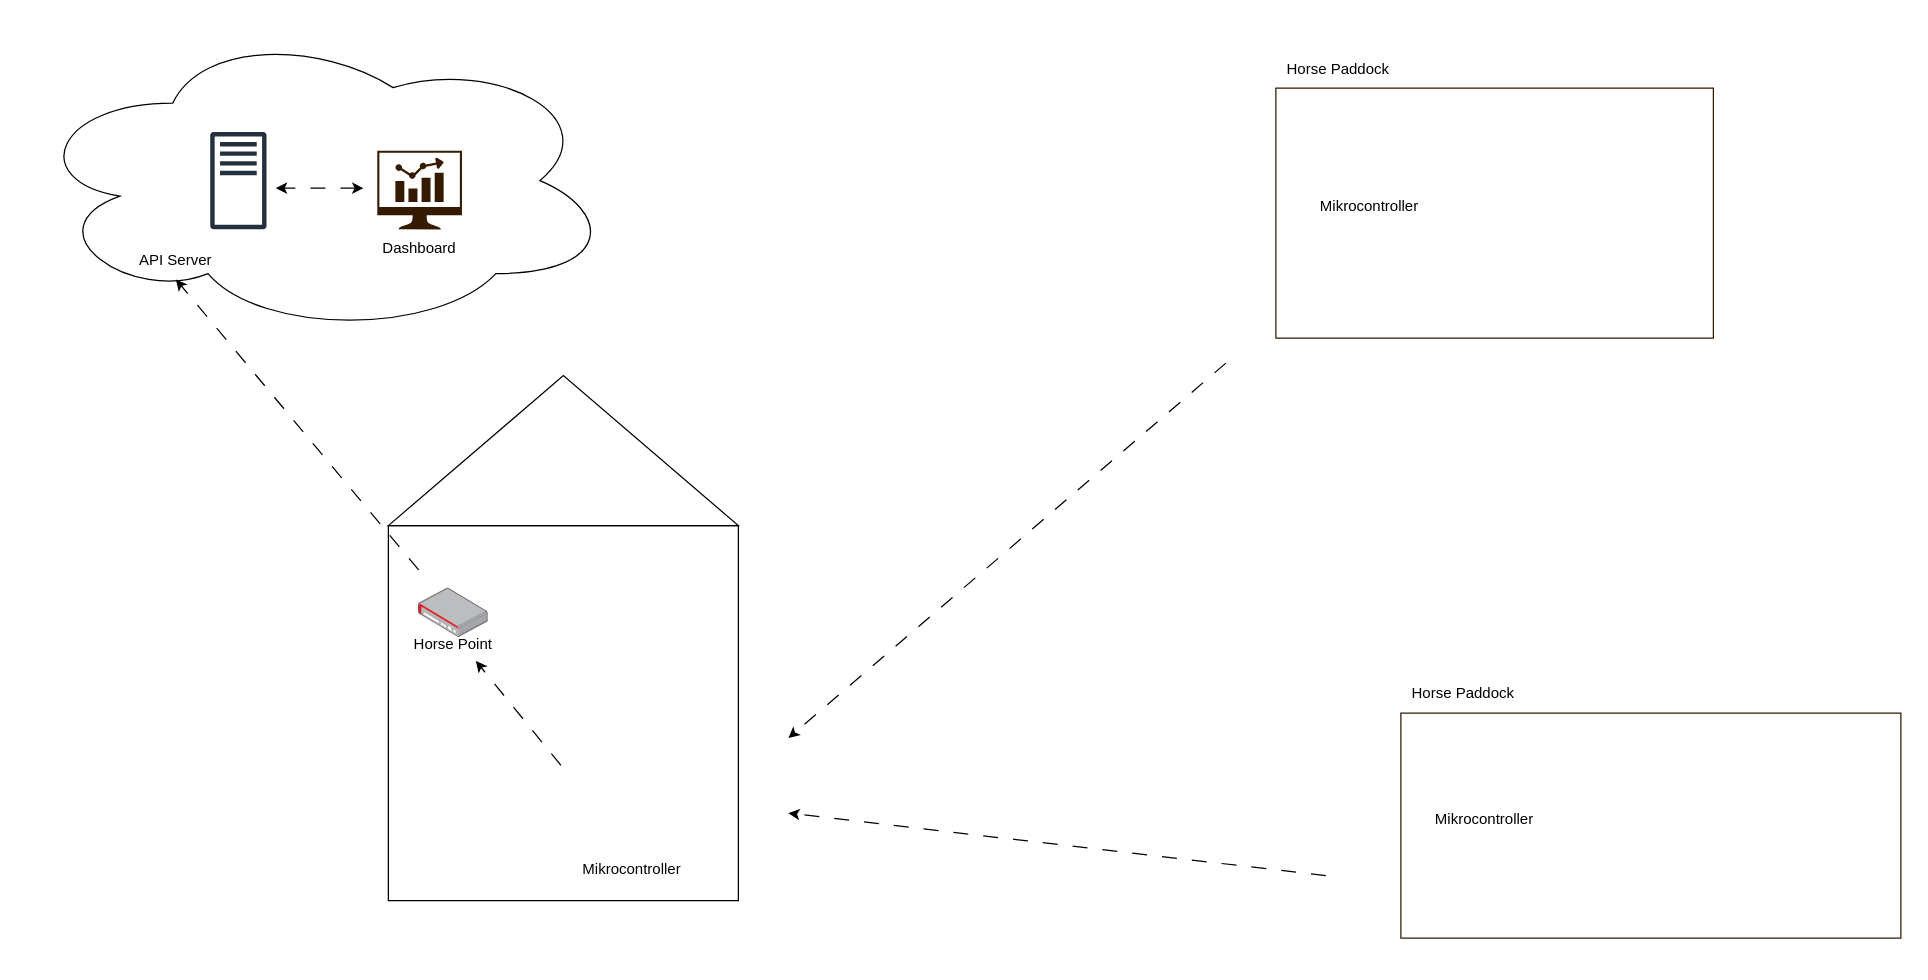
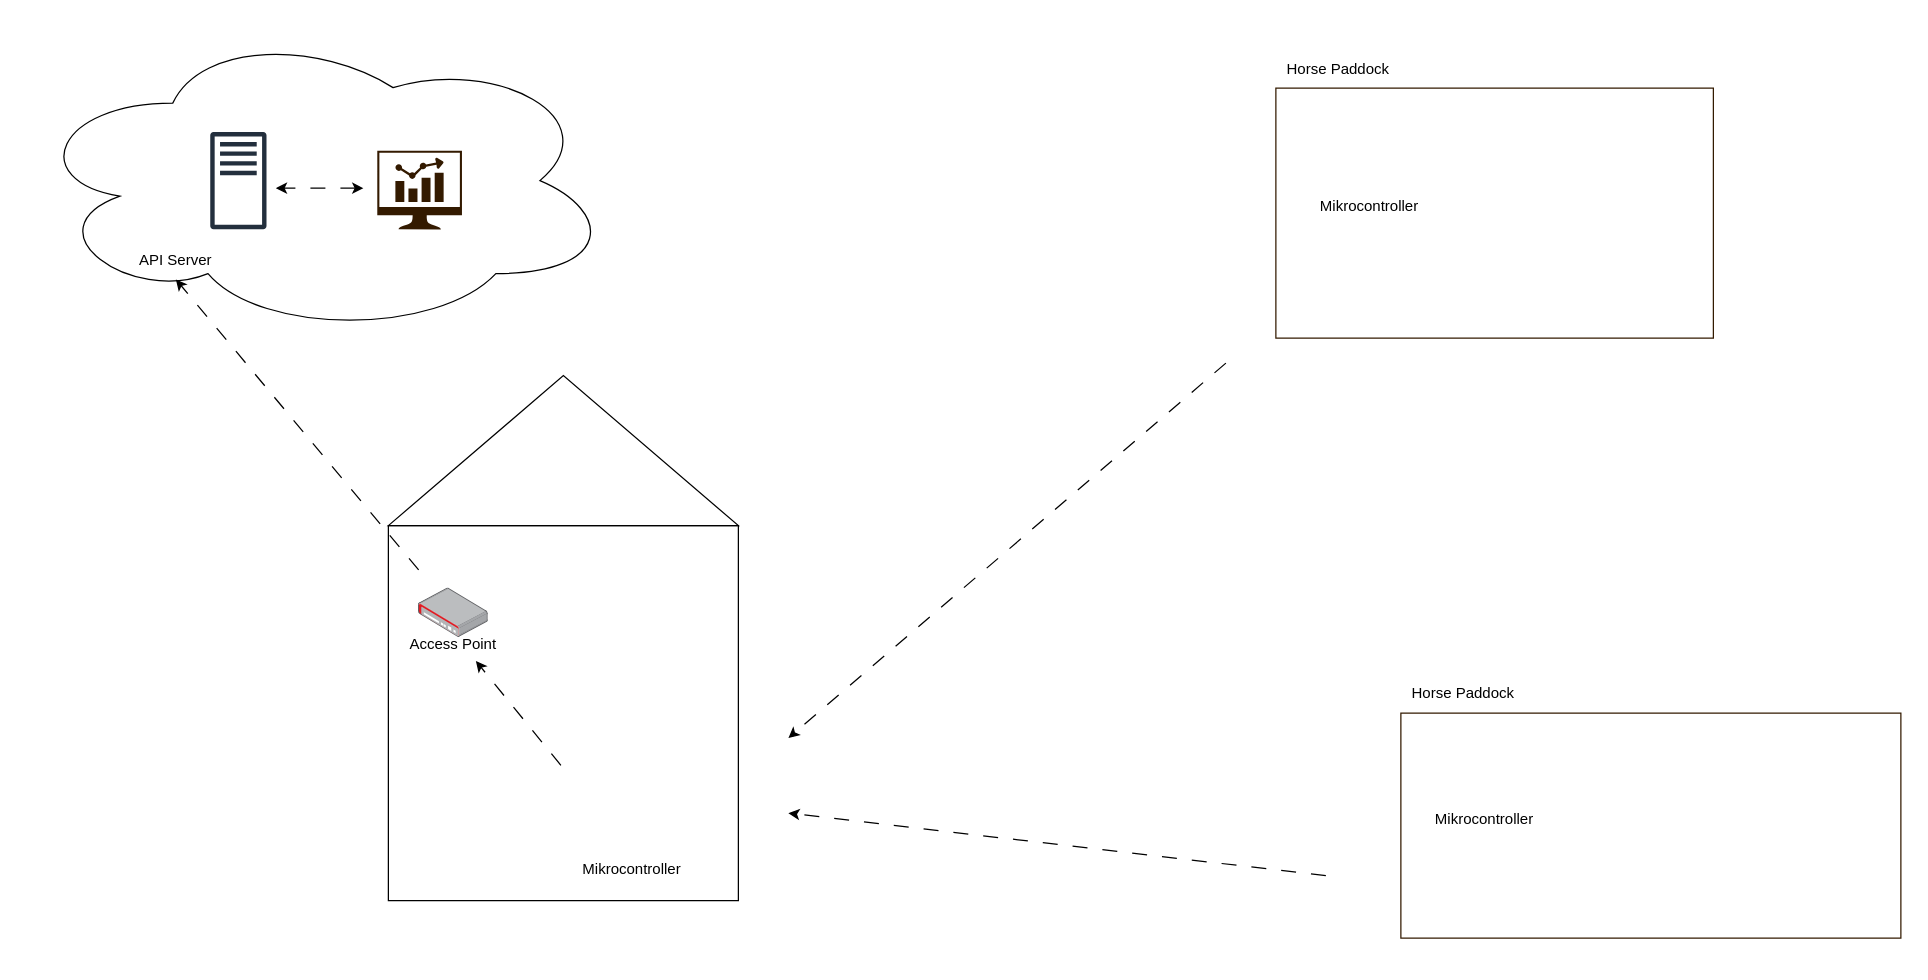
- <mxCell id="27" value="Dashboard" style="text;html=1;align=center;verticalAlign=middle;whiteSpace=wrap;rounded=0;" vertex="1" parent="1"><mxGeometry x="280" y="183" width="110" height="30" as="geometry" /></mxCell>
- <mxCell id="23" value="Horse Point" style="text;html=1;align=center;verticalAlign=middle;whiteSpace=wrap;rounded=0;" vertex="1" parent="1"><mxGeometry x="307.1" y="500" width="110" height="30" as="geometry" /></mxCell>
+ <mxCell id="23" value="Access Point" style="text;html=1;align=center;verticalAlign=middle;whiteSpace=wrap;rounded=0;" vertex="1" parent="1"><mxGeometry x="307.1" y="500" width="110" height="30" as="geometry" /></mxCell>
